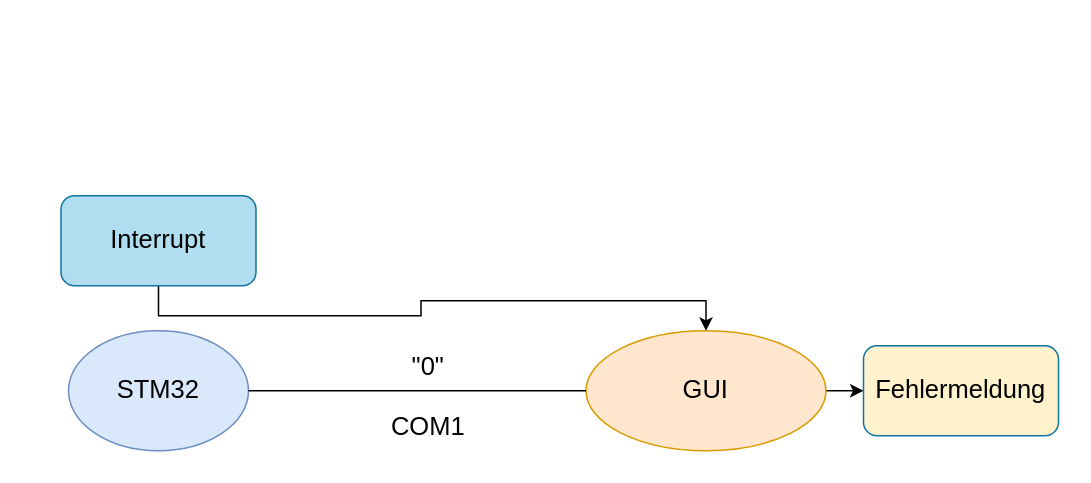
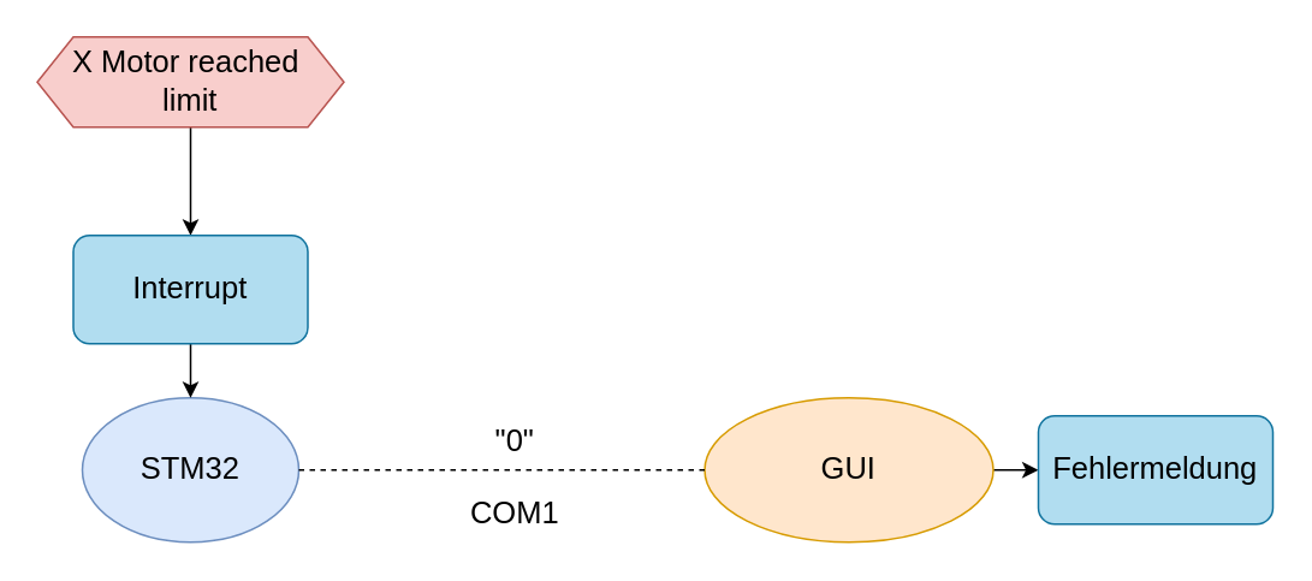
+ <mxCell id="9" value="&lt;font style=&quot;font-size: 17px;&quot;&gt;X Motor reached&amp;nbsp;&lt;br&gt;limit&lt;/font&gt;" style="shape=hexagon;perimeter=hexagonPerimeter2;whiteSpace=wrap;html=1;fixedSize=1;fillColor=#f8cecc;strokeColor=#b85450;" vertex="1" parent="1"><mxGeometry x="20" y="20" width="170" height="50" as="geometry" /></mxCell>
+ <mxCell id="8" style="edgeStyle=orthogonalEdgeStyle;rounded=0;orthogonalLoop=1;jettySize=auto;html=1;exitX=0.5;exitY=1;exitDx=0;exitDy=0;entryX=0.5;entryY=0;entryDx=0;entryDy=0;" edge="1" parent="1" source="9" target="11"><mxGeometry relative="1" as="geometry" /></mxCell>
- <mxCell id="10" style="edgeStyle=orthogonalEdgeStyle;rounded=0;orthogonalLoop=1;jettySize=auto;html=1;exitX=0.5;exitY=1;exitDx=0;exitDy=0;" edge="1" parent="1" source="11" target="4"><mxGeometry relative="1" as="geometry" /></mxCell>
+ <mxCell id="10" style="edgeStyle=orthogonalEdgeStyle;rounded=0;orthogonalLoop=1;jettySize=auto;html=1;exitX=0.5;exitY=1;exitDx=0;exitDy=0;entryX=0.5;entryY=0;entryDx=0;entryDy=0;" edge="1" parent="1" source="11" target="2"><mxGeometry relative="1" as="geometry" /></mxCell>
- <mxCell id="5" value="" style="endArrow=none;dashed=0;html=1;rounded=0;exitX=1;exitY=0.5;exitDx=0;exitDy=0;entryX=0;entryY=0.5;entryDx=0;entryDy=0;" edge="1" parent="1" source="2" target="4"><mxGeometry width="50" height="50" relative="1" as="geometry"><mxPoint x="175" y="260" as="sourcePoint" /><mxPoint x="225" y="210" as="targetPoint" /></mxGeometry></mxCell>
+ <mxCell id="5" value="" style="endArrow=none;dashed=1;html=1;rounded=0;exitX=1;exitY=0.5;exitDx=0;exitDy=0;entryX=0;entryY=0.5;entryDx=0;entryDy=0;" edge="1" parent="1" source="2" target="4"><mxGeometry width="50" height="50" relative="1" as="geometry"><mxPoint x="175" y="260" as="sourcePoint" /><mxPoint x="225" y="210" as="targetPoint" /></mxGeometry></mxCell>
- <mxCell id="7" value="&lt;font style=&quot;font-size: 17px;&quot;&gt;Fehlermeldung&lt;/font&gt;" style="rounded=1;whiteSpace=wrap;html=1;fillColor=#fff2cc;strokeColor=#10739e;" vertex="1" parent="1"><mxGeometry x="575" y="230" width="130" height="60" as="geometry" /></mxCell>
+ <mxCell id="7" value="&lt;font style=&quot;font-size: 17px;&quot;&gt;Fehlermeldung&lt;/font&gt;" style="rounded=1;whiteSpace=wrap;html=1;fillColor=#b1ddf0;strokeColor=#10739e;" vertex="1" parent="1"><mxGeometry x="575" y="230" width="130" height="60" as="geometry" /></mxCell>
